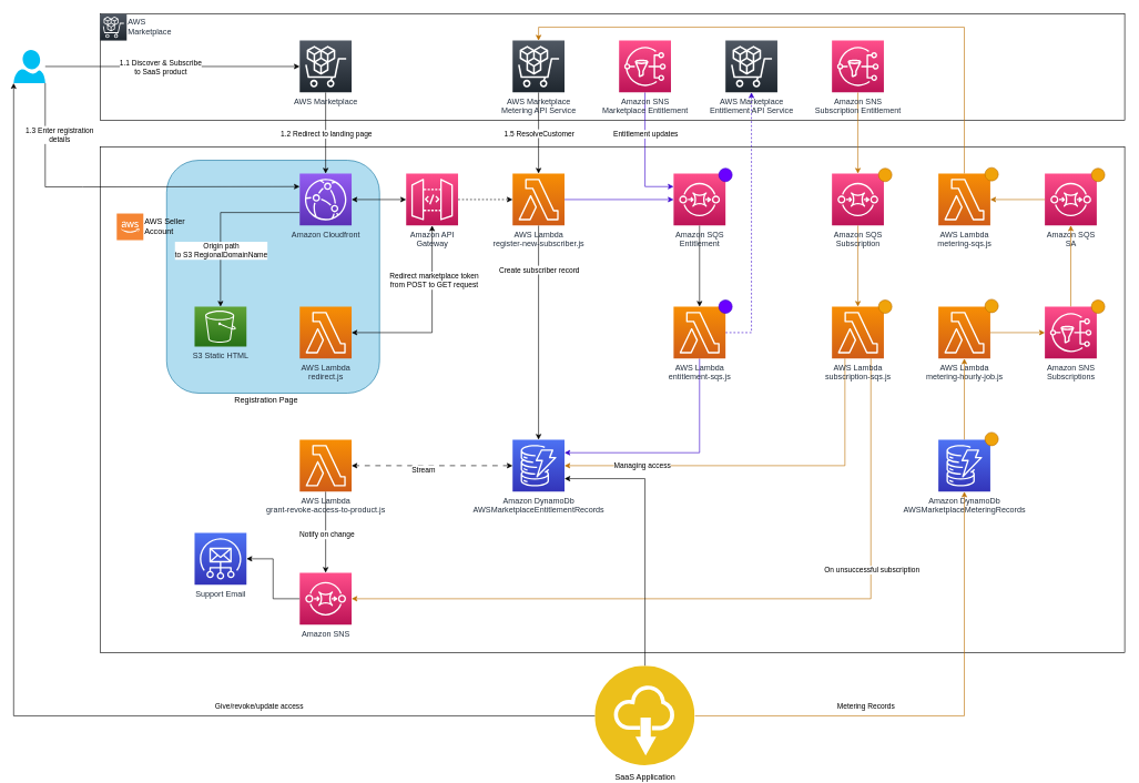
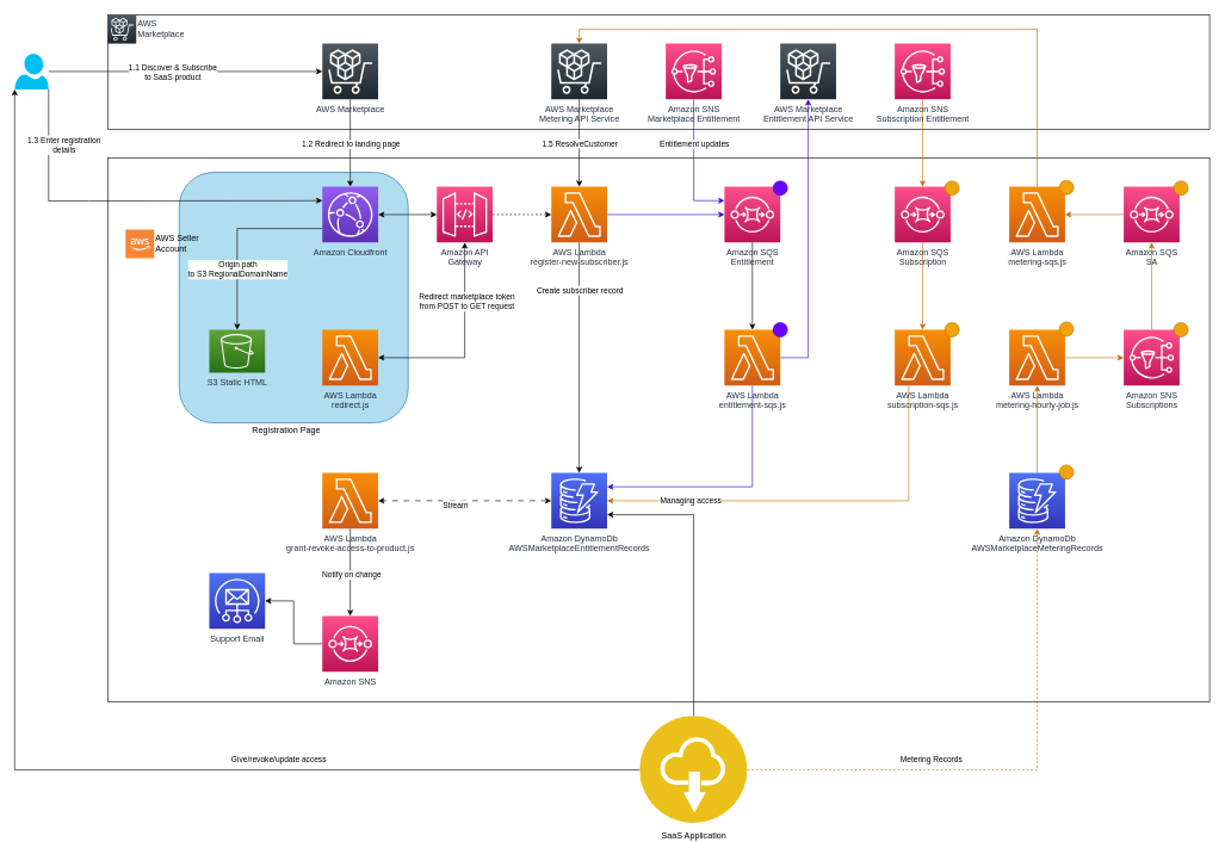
- <mxCell id="45" style="edgeStyle=orthogonalEdgeStyle;rounded=0;orthogonalLoop=1;jettySize=auto;html=1;entryX=0.5;entryY=1;entryDx=0;entryDy=0;entryPerimeter=0;fillColor=#6a00ff;strokeColor=#3700CC;exitX=1;exitY=0.5;exitDx=0;exitDy=0;exitPerimeter=0;dashed=1;" parent="1" source="46" target="8" edge="1"><mxGeometry relative="1" as="geometry" /></mxCell>
+ <mxCell id="45" style="edgeStyle=orthogonalEdgeStyle;rounded=0;orthogonalLoop=1;jettySize=auto;html=1;entryX=0.5;entryY=1;entryDx=0;entryDy=0;entryPerimeter=0;fillColor=#6a00ff;strokeColor=#3700CC;exitX=1;exitY=0.5;exitDx=0;exitDy=0;exitPerimeter=0;" parent="1" source="46" target="8" edge="1"><mxGeometry relative="1" as="geometry" /></mxCell>
- <mxCell id="50" style="edgeStyle=orthogonalEdgeStyle;rounded=0;orthogonalLoop=1;jettySize=auto;html=1;exitX=0.75;exitY=1;exitDx=0;exitDy=0;exitPerimeter=0;entryX=1;entryY=0.5;entryDx=0;entryDy=0;entryPerimeter=0;fillColor=#f0a30a;strokeColor=#BD7000;" parent="1" source="52" target="62" edge="1"><mxGeometry relative="1" as="geometry" /></mxCell>
- <mxCell id="51" value="On unsuccessful subscription" style="edgeLabel;html=1;align=center;verticalAlign=middle;resizable=0;points=[];" parent="50" vertex="1" connectable="0"><mxGeometry x="-0.564" y="-1" relative="1" as="geometry"><mxPoint x="2" y="68" as="offset" /></mxGeometry></mxCell>
- <mxCell id="73" style="edgeStyle=orthogonalEdgeStyle;rounded=0;orthogonalLoop=1;jettySize=auto;html=1;exitX=1;exitY=0.5;exitDx=0;exitDy=0;entryX=0.5;entryY=1;entryDx=0;entryDy=0;entryPerimeter=0;fillColor=#f0a30a;strokeColor=#BD7000;" parent="1" source="79" target="60" edge="1"><mxGeometry relative="1" as="geometry"><Array as="points"><mxPoint x="1449" y="1075" /></Array></mxGeometry></mxCell>
+ <mxCell id="73" style="edgeStyle=orthogonalEdgeStyle;rounded=0;orthogonalLoop=1;jettySize=auto;html=1;exitX=1;exitY=0.5;exitDx=0;exitDy=0;entryX=0.5;entryY=1;entryDx=0;entryDy=0;entryPerimeter=0;fillColor=#f0a30a;strokeColor=#BD7000;dashed=1;" parent="1" source="79" target="60" edge="1"><mxGeometry relative="1" as="geometry"><Array as="points"><mxPoint x="1449" y="1075" /></Array></mxGeometry></mxCell>
